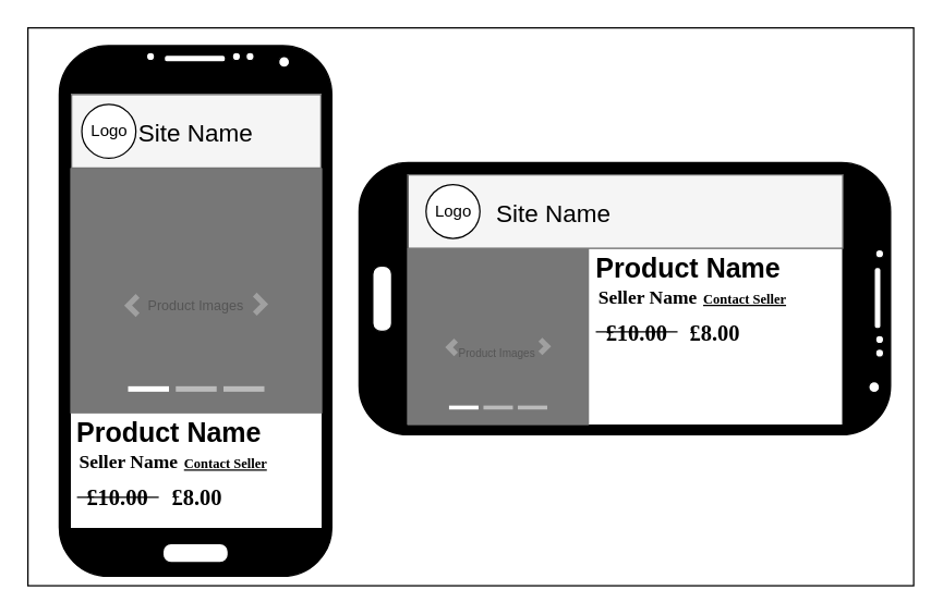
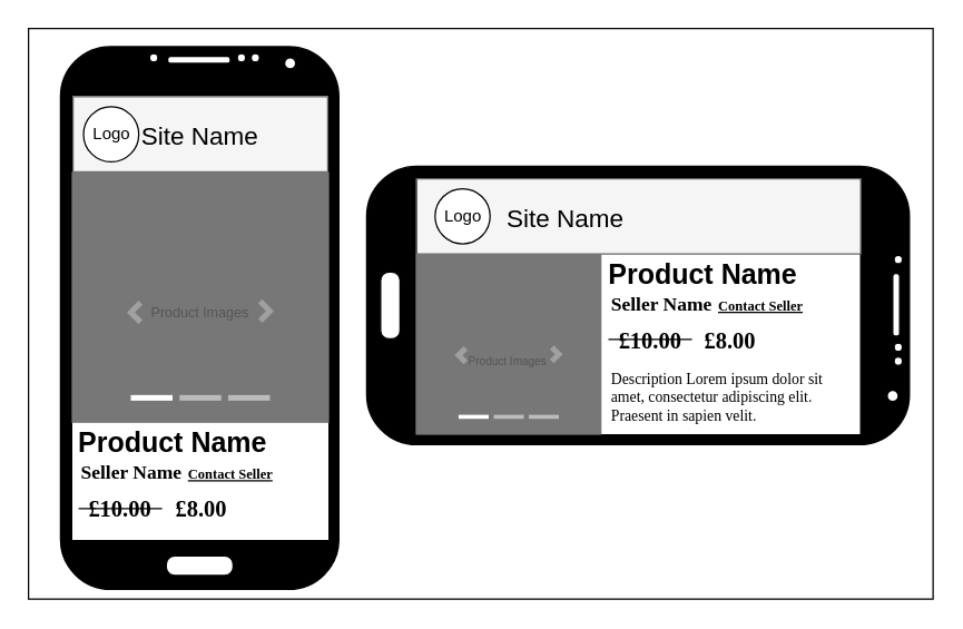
+ <mxCell id="47" value="&lt;font style=&quot;font-size: 11px;&quot; face=&quot;Tahoma&quot;&gt;Description&amp;nbsp;&lt;span style=&quot;background-color: rgb(255, 255, 255); font-size: 11px;&quot;&gt;Lorem ipsum dolor sit amet, consectetur adipiscing elit. Praesent in sapien velit.&amp;nbsp;&lt;/span&gt;&lt;/font&gt;" style="text;html=1;strokeColor=none;fillColor=none;align=left;verticalAlign=top;whiteSpace=wrap;rounded=0;fontSize=11;horizontal=1;" vertex="1" parent="1"><mxGeometry x="436.73" y="258.61" width="176.27" height="51.39" as="geometry" /></mxCell>
